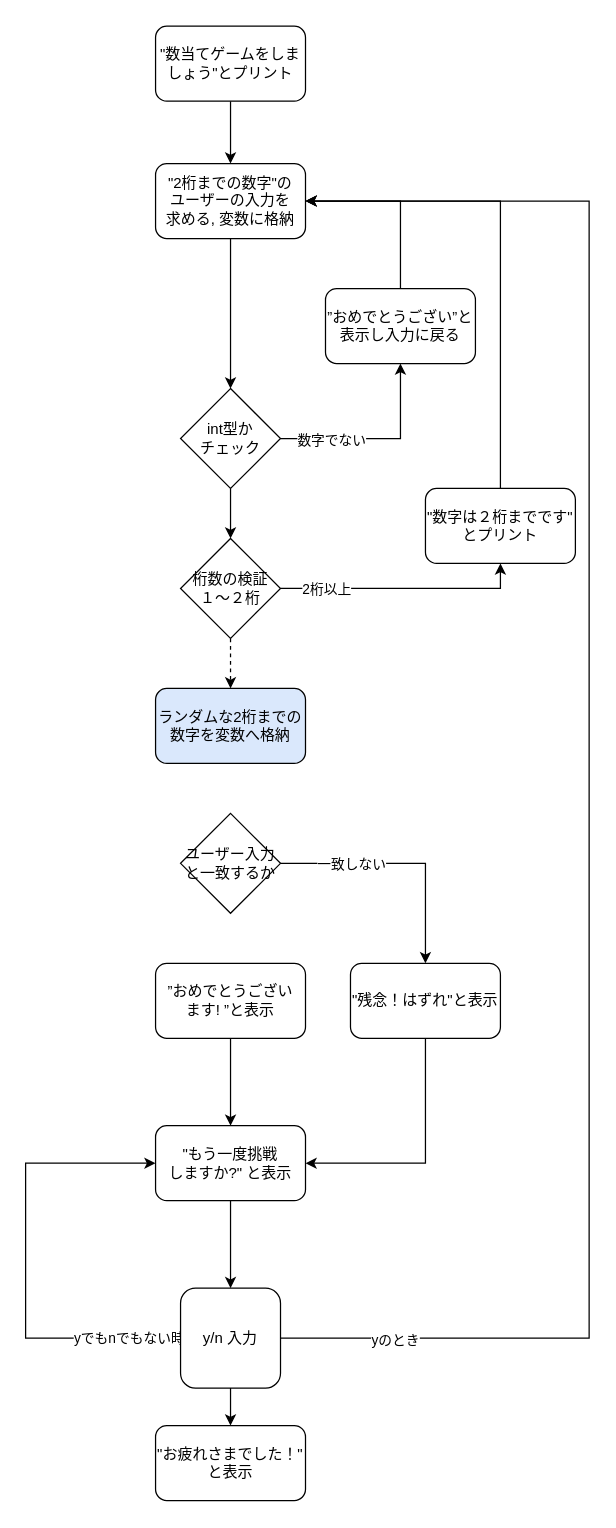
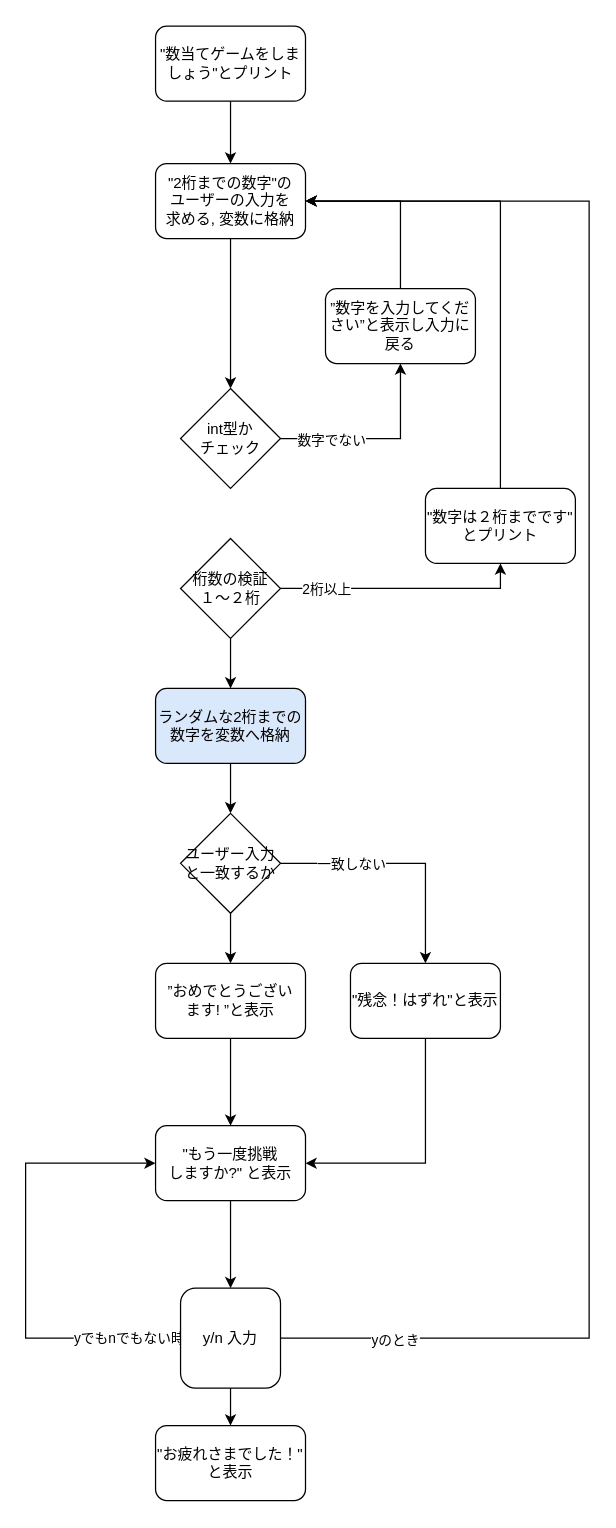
- <mxCell id="9" value="”おめでとうござい”と表示し入力に戻る" style="rounded=1;whiteSpace=wrap;html=1;" parent="1" vertex="1"><mxGeometry x="260" y="230" width="120" height="60" as="geometry" /></mxCell>
+ <mxCell id="9" value="”数字を入力してください”と表示し入力に戻る" style="rounded=1;whiteSpace=wrap;html=1;" parent="1" vertex="1"><mxGeometry x="260" y="230" width="120" height="60" as="geometry" /></mxCell>
- <mxCell id="6" style="edgeStyle=orthogonalEdgeStyle;rounded=0;orthogonalLoop=1;jettySize=auto;html=1;entryX=0.5;entryY=0;entryDx=0;entryDy=0;" parent="1" source="7" target="15" edge="1"><mxGeometry relative="1" as="geometry" /></mxCell>
- <mxCell id="12" style="edgeStyle=orthogonalEdgeStyle;rounded=0;orthogonalLoop=1;jettySize=auto;html=1;dashed=1;" parent="1" source="15" target="17" edge="1"><mxGeometry relative="1" as="geometry" /></mxCell>
+ <mxCell id="12" style="edgeStyle=orthogonalEdgeStyle;rounded=0;orthogonalLoop=1;jettySize=auto;html=1;" parent="1" source="15" target="17" edge="1"><mxGeometry relative="1" as="geometry" /></mxCell>
+ <mxCell id="16" style="edgeStyle=orthogonalEdgeStyle;rounded=0;orthogonalLoop=1;jettySize=auto;html=1;entryX=0.5;entryY=0;entryDx=0;entryDy=0;" parent="1" source="17" target="23" edge="1"><mxGeometry relative="1" as="geometry" /></mxCell>
+ <mxCell id="20" style="edgeStyle=orthogonalEdgeStyle;rounded=0;orthogonalLoop=1;jettySize=auto;html=1;entryX=0.5;entryY=0;entryDx=0;entryDy=0;" parent="1" source="23" target="27" edge="1"><mxGeometry relative="1" as="geometry" /></mxCell>
